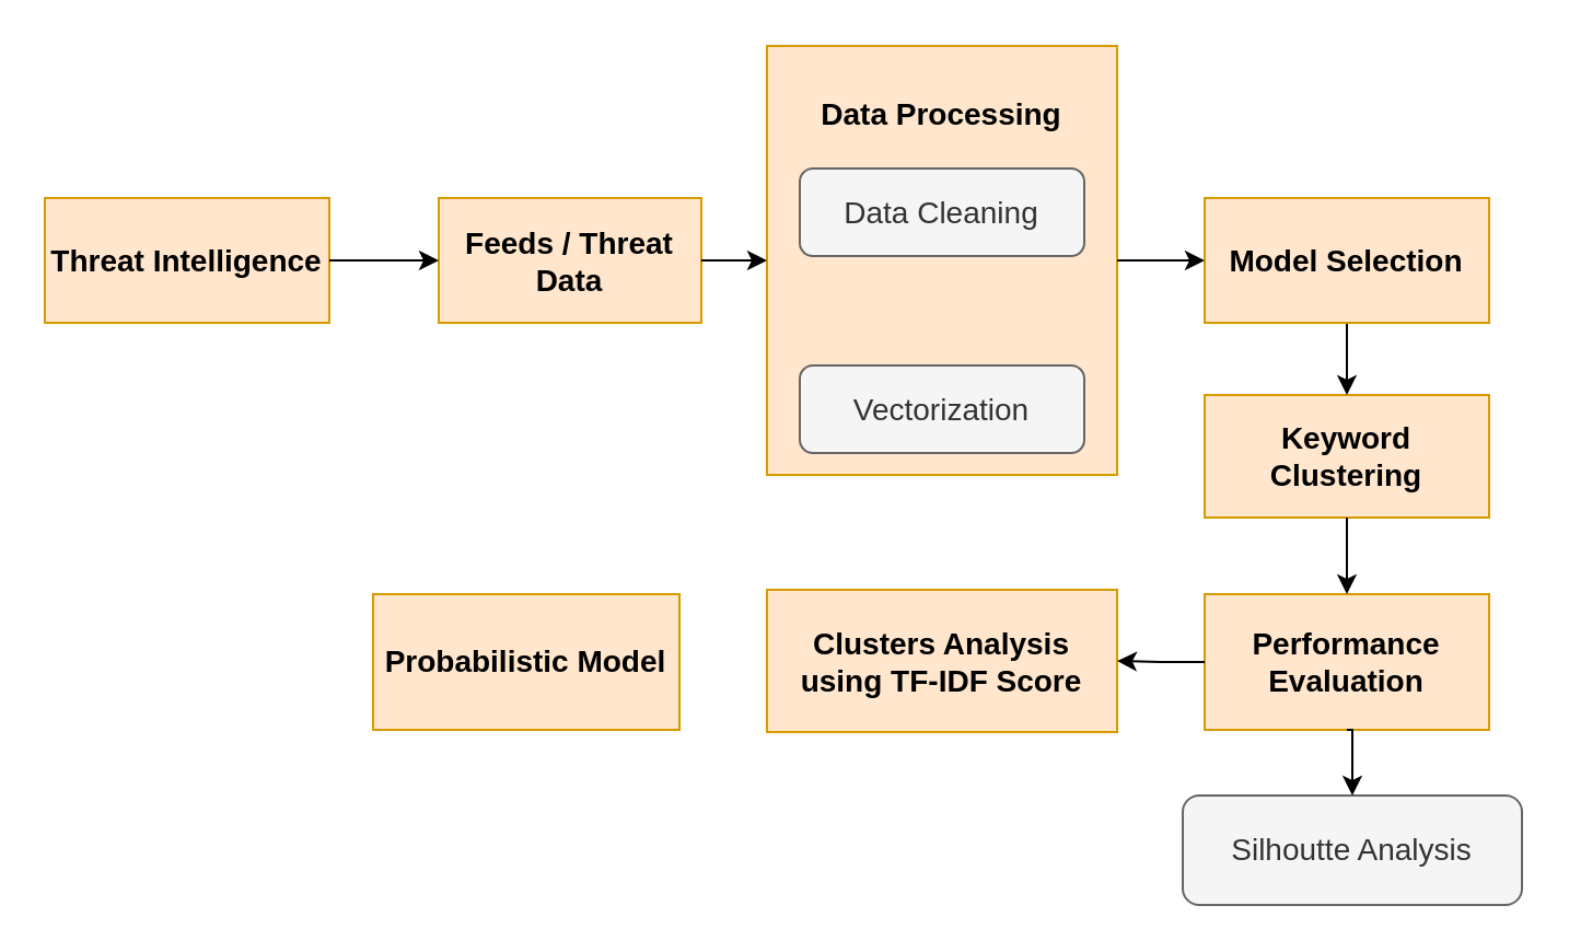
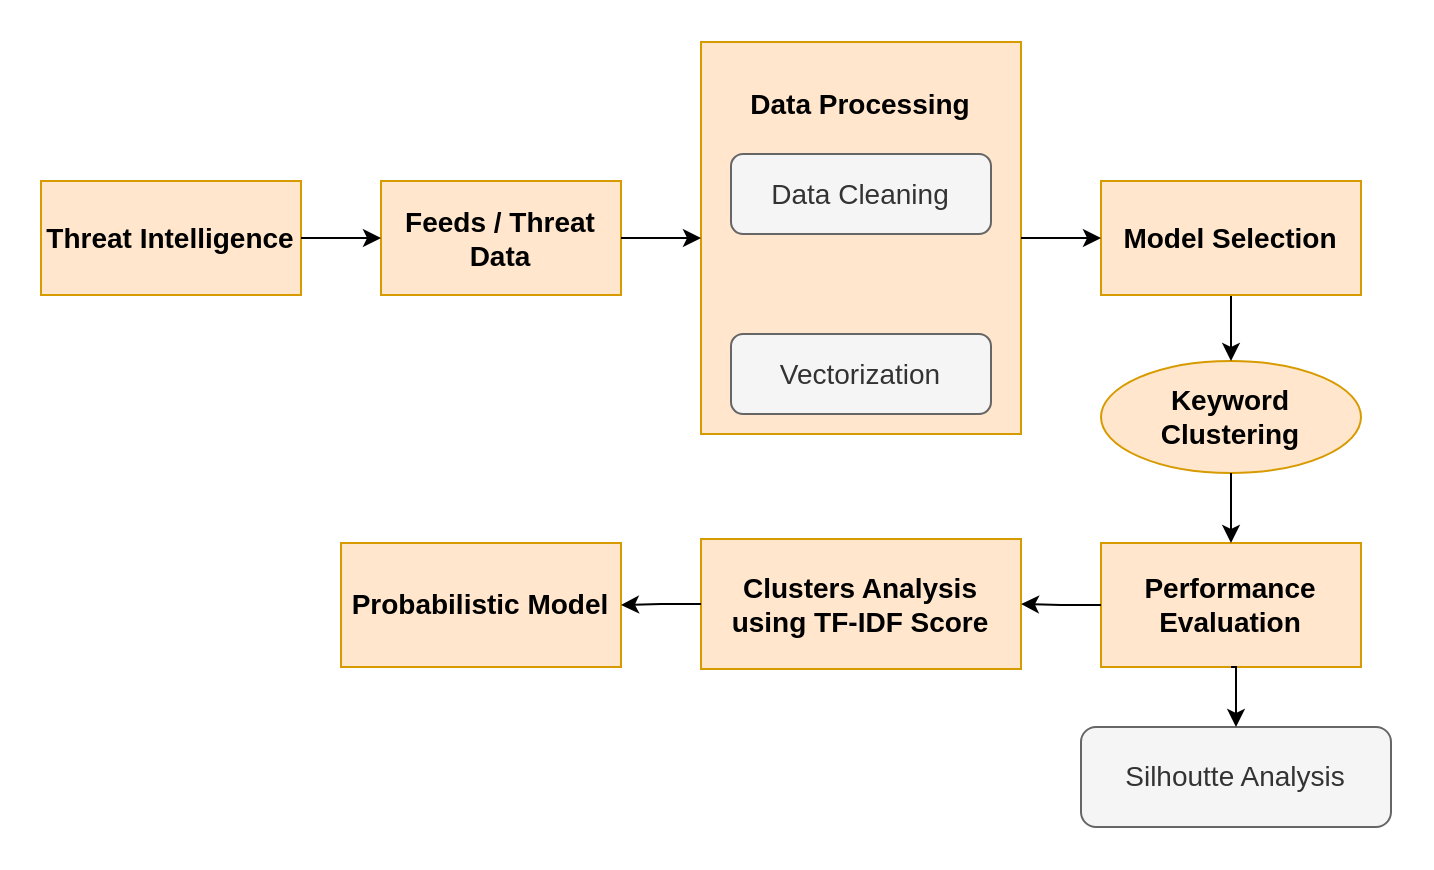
- <mxCell id="4" value="&lt;b style=&quot;font-size: 14px;&quot;&gt;&lt;font style=&quot;font-size: 14px;&quot;&gt;Feeds / Threat Data&lt;/font&gt;&lt;/b&gt;" style="rounded=0;whiteSpace=wrap;html=1;fillColor=#ffe6cc;strokeColor=#d79b00;fontFamily=Helvetica;fontSize=14;" parent="2" vertex="1"><mxGeometry x="180" y="69.5" width="120" height="57" as="geometry" /></mxCell>
+ <mxCell id="4" value="&lt;b style=&quot;font-size: 14px;&quot;&gt;&lt;font style=&quot;font-size: 14px;&quot;&gt;Feeds / Threat Data&lt;/font&gt;&lt;/b&gt;" style="rounded=0;whiteSpace=wrap;html=1;fillColor=#ffe6cc;strokeColor=#d79b00;fontFamily=Helvetica;fontSize=14;" parent="2" vertex="1"><mxGeometry x="170" y="69.5" width="120" height="57" as="geometry" /></mxCell>
- <mxCell id="6" value="&lt;font style=&quot;font-size: 14px;&quot;&gt;Keyword Clustering&lt;/font&gt;" style="rounded=0;whiteSpace=wrap;html=1;fillColor=#ffe6cc;strokeColor=#d79b00;fontStyle=1;fontFamily=Helvetica;fontSize=14;" parent="2" vertex="1"><mxGeometry x="530" y="159.5" width="130" height="56" as="geometry" /></mxCell>
+ <mxCell id="6" value="&lt;font style=&quot;font-size: 14px;&quot;&gt;Keyword Clustering&lt;/font&gt;" style="ellipse;whiteSpace=wrap;html=1;fillColor=#ffe6cc;strokeColor=#d79b00;fontStyle=1;fontFamily=Helvetica;fontSize=14;" parent="2" vertex="1"><mxGeometry x="530" y="159.5" width="130" height="56" as="geometry" /></mxCell>
+ <mxCell id="14" style="edgeStyle=orthogonalEdgeStyle;rounded=0;orthogonalLoop=1;jettySize=auto;html=1;exitX=0;exitY=0.5;exitDx=0;exitDy=0;entryX=1;entryY=0.5;entryDx=0;entryDy=0;fontFamily=Helvetica;" parent="2" source="11" target="13" edge="1"><mxGeometry relative="1" as="geometry" /></mxCell>
